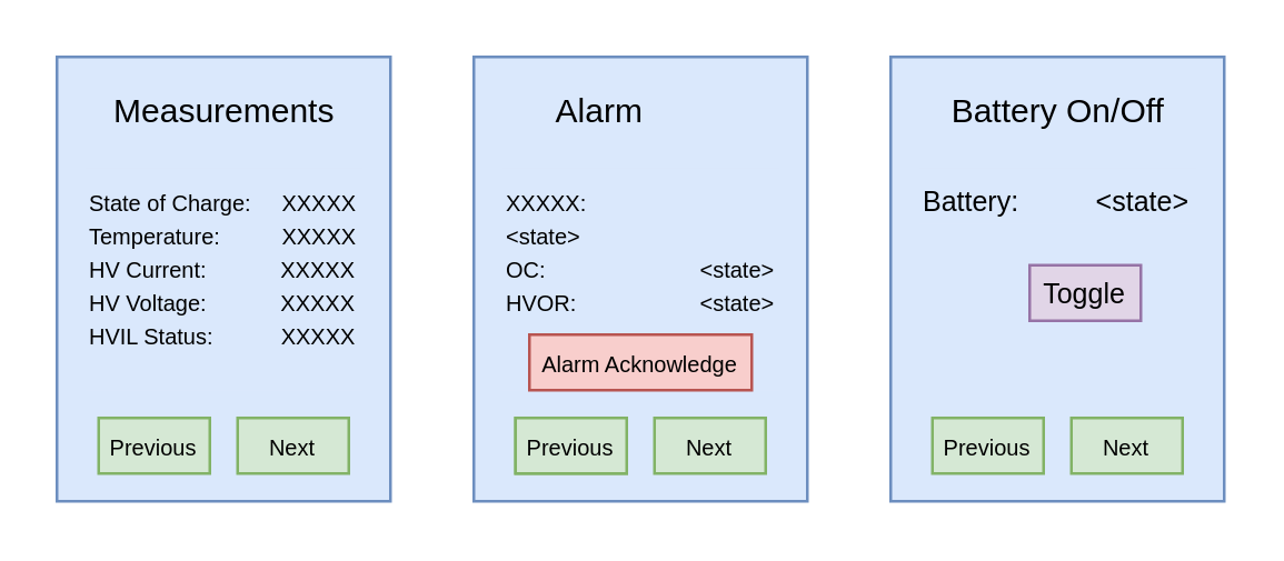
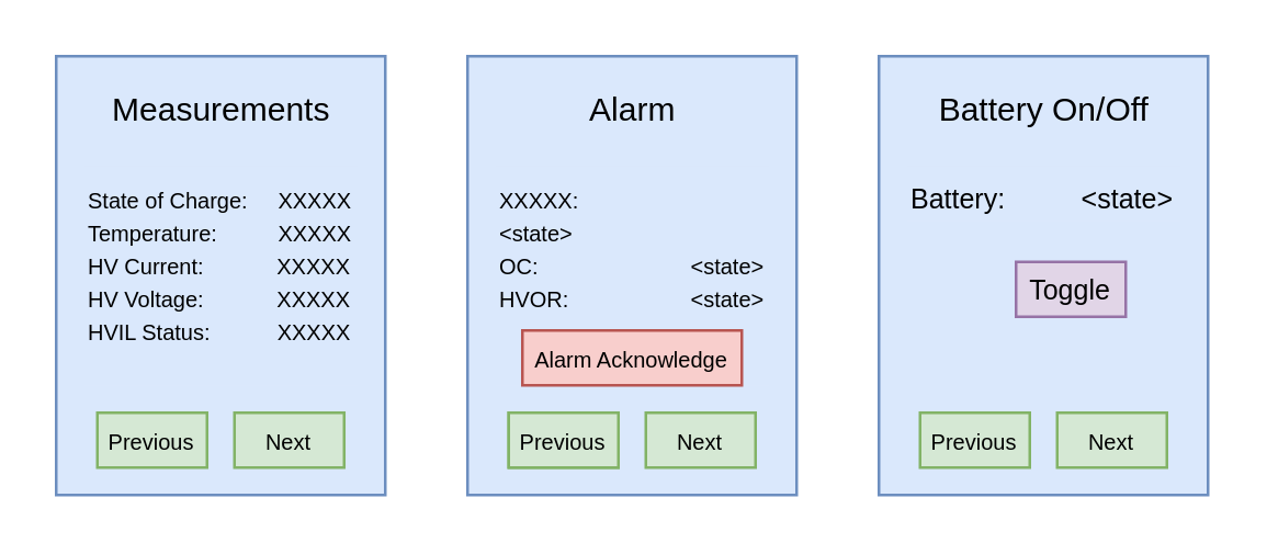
- <mxCell id="8" value="Alarm" style="text;html=1;align=center;verticalAlign=middle;resizable=0;points=[];autosize=1;" parent="1" vertex="1"><mxGeometry x="190" y="30" width="50" height="20" as="geometry" /></mxCell>
+ <mxCell id="8" value="Alarm" style="text;html=1;align=center;verticalAlign=middle;resizable=0;points=[];autosize=1;" parent="1" vertex="1"><mxGeometry x="205" y="30" width="50" height="20" as="geometry" /></mxCell>
